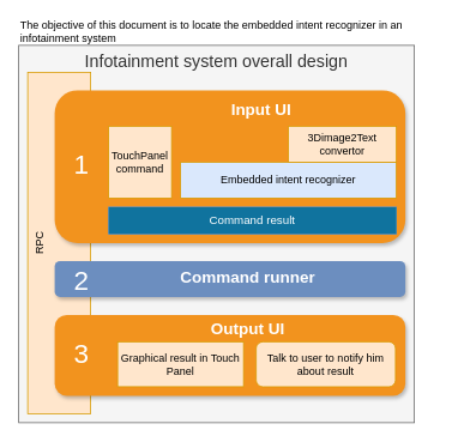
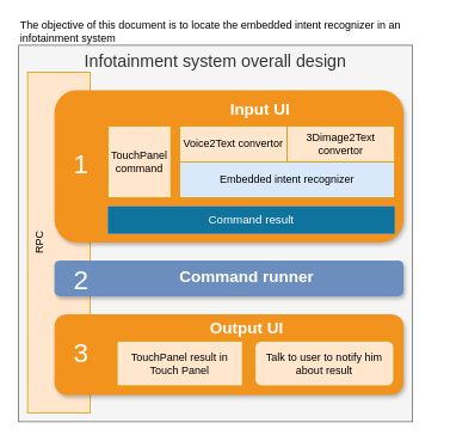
+ <mxCell id="10" value="Voice2Text convertor" style="rounded=0;whiteSpace=wrap;html=1;align=center;fillColor=#ffe6cc;strokeColor=#d79b00;horizontal=1;" parent="4" vertex="1"><mxGeometry x="140" y="40" width="120" height="40" as="geometry" /></mxCell>
- <mxCell id="22" value="Graphical result in Touch Panel" style="rounded=0;whiteSpace=wrap;html=1;align=center;fillColor=#ffe6cc;strokeColor=#d79b00;horizontal=1;" parent="18" vertex="1"><mxGeometry x="70" y="30" width="140" height="50" as="geometry" /></mxCell>
+ <mxCell id="22" value="TouchPanel result in Touch Panel" style="rounded=0;whiteSpace=wrap;html=1;align=center;fillColor=#ffe6cc;strokeColor=#d79b00;horizontal=1;" parent="18" vertex="1"><mxGeometry x="70" y="30" width="140" height="50" as="geometry" /></mxCell>
